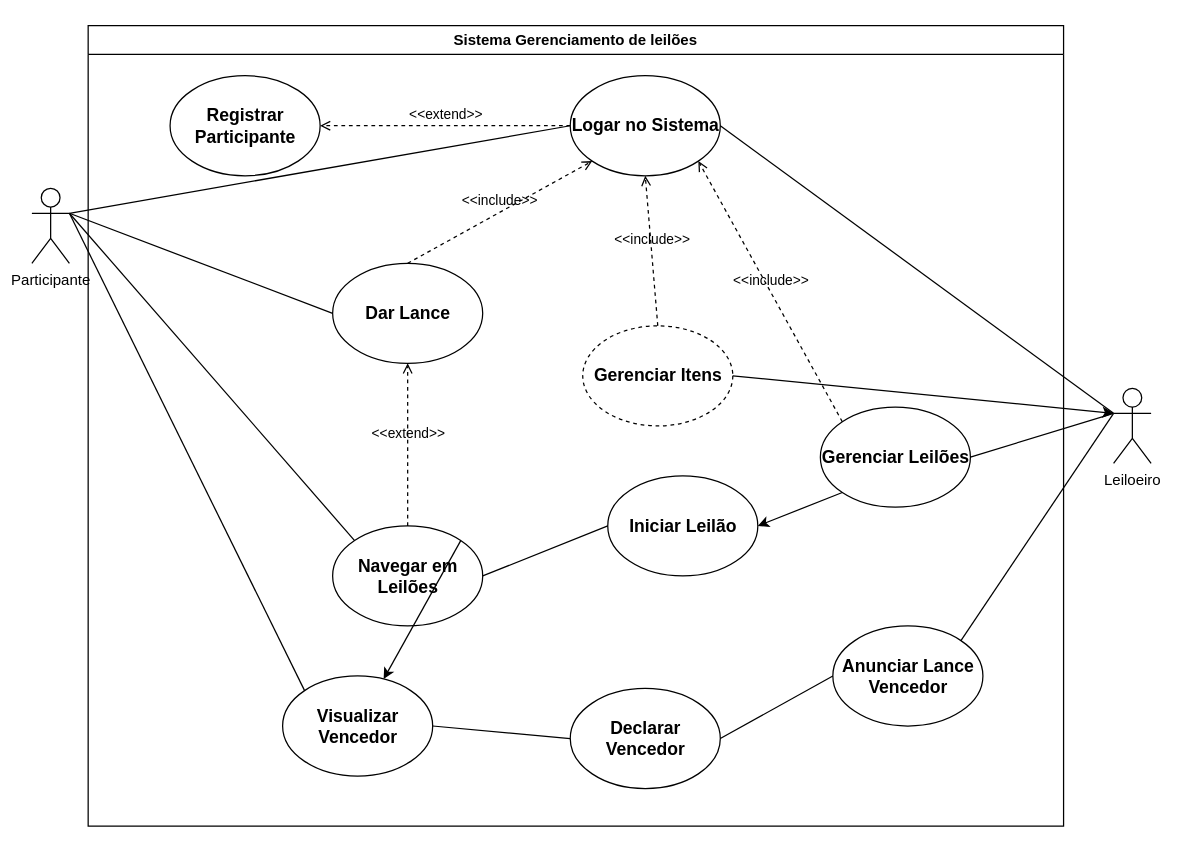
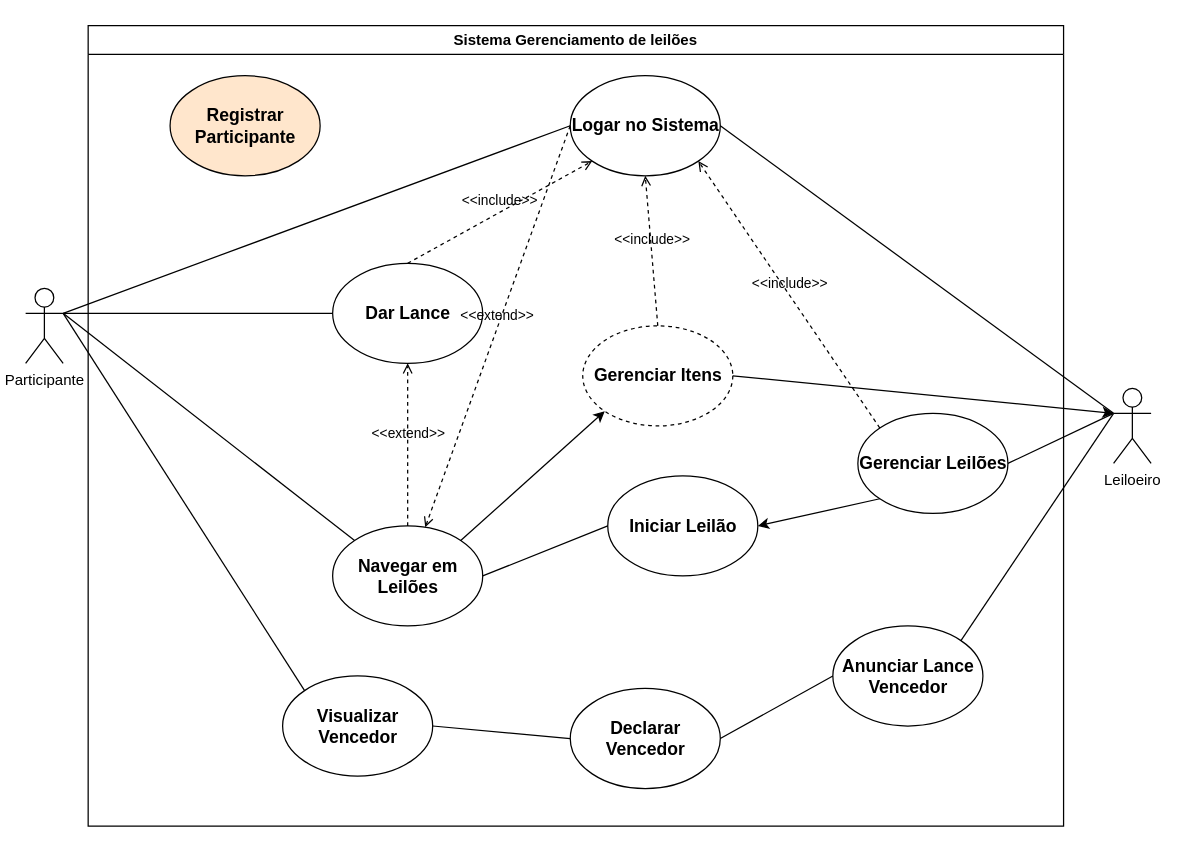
- <mxCell id="5" value="&lt;h3 class=&quot;western&quot;&gt;&lt;strong&gt;Registrar Participante&lt;/strong&gt;&lt;/h3&gt;" style="ellipse;whiteSpace=wrap;html=1;" vertex="1" parent="2"><mxGeometry x="65.5" y="40" width="120" height="80" as="geometry" /></mxCell>
+ <mxCell id="5" value="&lt;h3 class=&quot;western&quot;&gt;&lt;strong&gt;Registrar Participante&lt;/strong&gt;&lt;/h3&gt;" style="ellipse;whiteSpace=wrap;html=1;fillColor=#ffe6cc;" vertex="1" parent="2"><mxGeometry x="65.5" y="40" width="120" height="80" as="geometry" /></mxCell>
- <mxCell id="13" value="&amp;lt;&amp;lt;extend&amp;gt;&amp;gt;" style="html=1;verticalAlign=bottom;labelBackgroundColor=none;endArrow=open;endFill=0;dashed=1;rounded=0;exitX=0;exitY=0.5;exitDx=0;exitDy=0;entryX=1;entryY=0.5;entryDx=0;entryDy=0;" edge="1" parent="2" source="3" target="5"><mxGeometry width="160" relative="1" as="geometry"><mxPoint x="345.5" y="60" as="sourcePoint" /><mxPoint x="215.5" y="70" as="targetPoint" /></mxGeometry></mxCell>
+ <mxCell id="13" value="&amp;lt;&amp;lt;extend&amp;gt;&amp;gt;" style="html=1;verticalAlign=bottom;labelBackgroundColor=none;endArrow=open;endFill=0;dashed=1;rounded=0;exitX=0;exitY=0.5;exitDx=0;exitDy=0;" edge="1" parent="2" source="3" target="9"><mxGeometry width="160" relative="1" as="geometry"><mxPoint x="345.5" y="60" as="sourcePoint" /><mxPoint x="215.5" y="70" as="targetPoint" /></mxGeometry></mxCell>
- <mxCell id="23" value="Participante" style="shape=umlActor;verticalLabelPosition=bottom;verticalAlign=top;html=1;outlineConnect=0;" parent="1" vertex="1"><mxGeometry x="25" y="150" width="30" height="60" as="geometry" /></mxCell>
+ <mxCell id="23" value="Participante" style="shape=umlActor;verticalLabelPosition=bottom;verticalAlign=top;html=1;outlineConnect=0;" parent="1" vertex="1"><mxGeometry x="20" y="230" width="30" height="60" as="geometry" /></mxCell>
- <mxCell id="6" value="&lt;h3 class=&quot;western&quot;&gt;&lt;strong&gt;Gerenciar Leilões&lt;/strong&gt;&lt;/h3&gt;" style="ellipse;whiteSpace=wrap;html=1;" vertex="1" parent="2"><mxGeometry x="585.5" y="305" width="120" height="80" as="geometry" /></mxCell>
+ <mxCell id="6" value="&lt;h3 class=&quot;western&quot;&gt;&lt;strong&gt;Gerenciar Leilões&lt;/strong&gt;&lt;/h3&gt;" style="ellipse;whiteSpace=wrap;html=1;" vertex="1" parent="2"><mxGeometry x="615.5" y="310" width="120" height="80" as="geometry" /></mxCell>
- <mxCell id="18" value="" style="endArrow=classic;html=1;rounded=0;exitX=1;exitY=0;exitDx=0;exitDy=0;" edge="1" parent="2" source="9" target="10"><mxGeometry width="50" height="50" relative="1" as="geometry"><mxPoint x="365.5" y="370" as="sourcePoint" /><mxPoint x="465.5" y="270" as="targetPoint" /></mxGeometry></mxCell>
+ <mxCell id="18" value="" style="endArrow=classic;html=1;rounded=0;entryX=0;entryY=1;entryDx=0;entryDy=0;exitX=1;exitY=0;exitDx=0;exitDy=0;" edge="1" parent="2" source="9" target="11"><mxGeometry width="50" height="50" relative="1" as="geometry"><mxPoint x="365.5" y="370" as="sourcePoint" /><mxPoint x="465.5" y="270" as="targetPoint" /></mxGeometry></mxCell>
